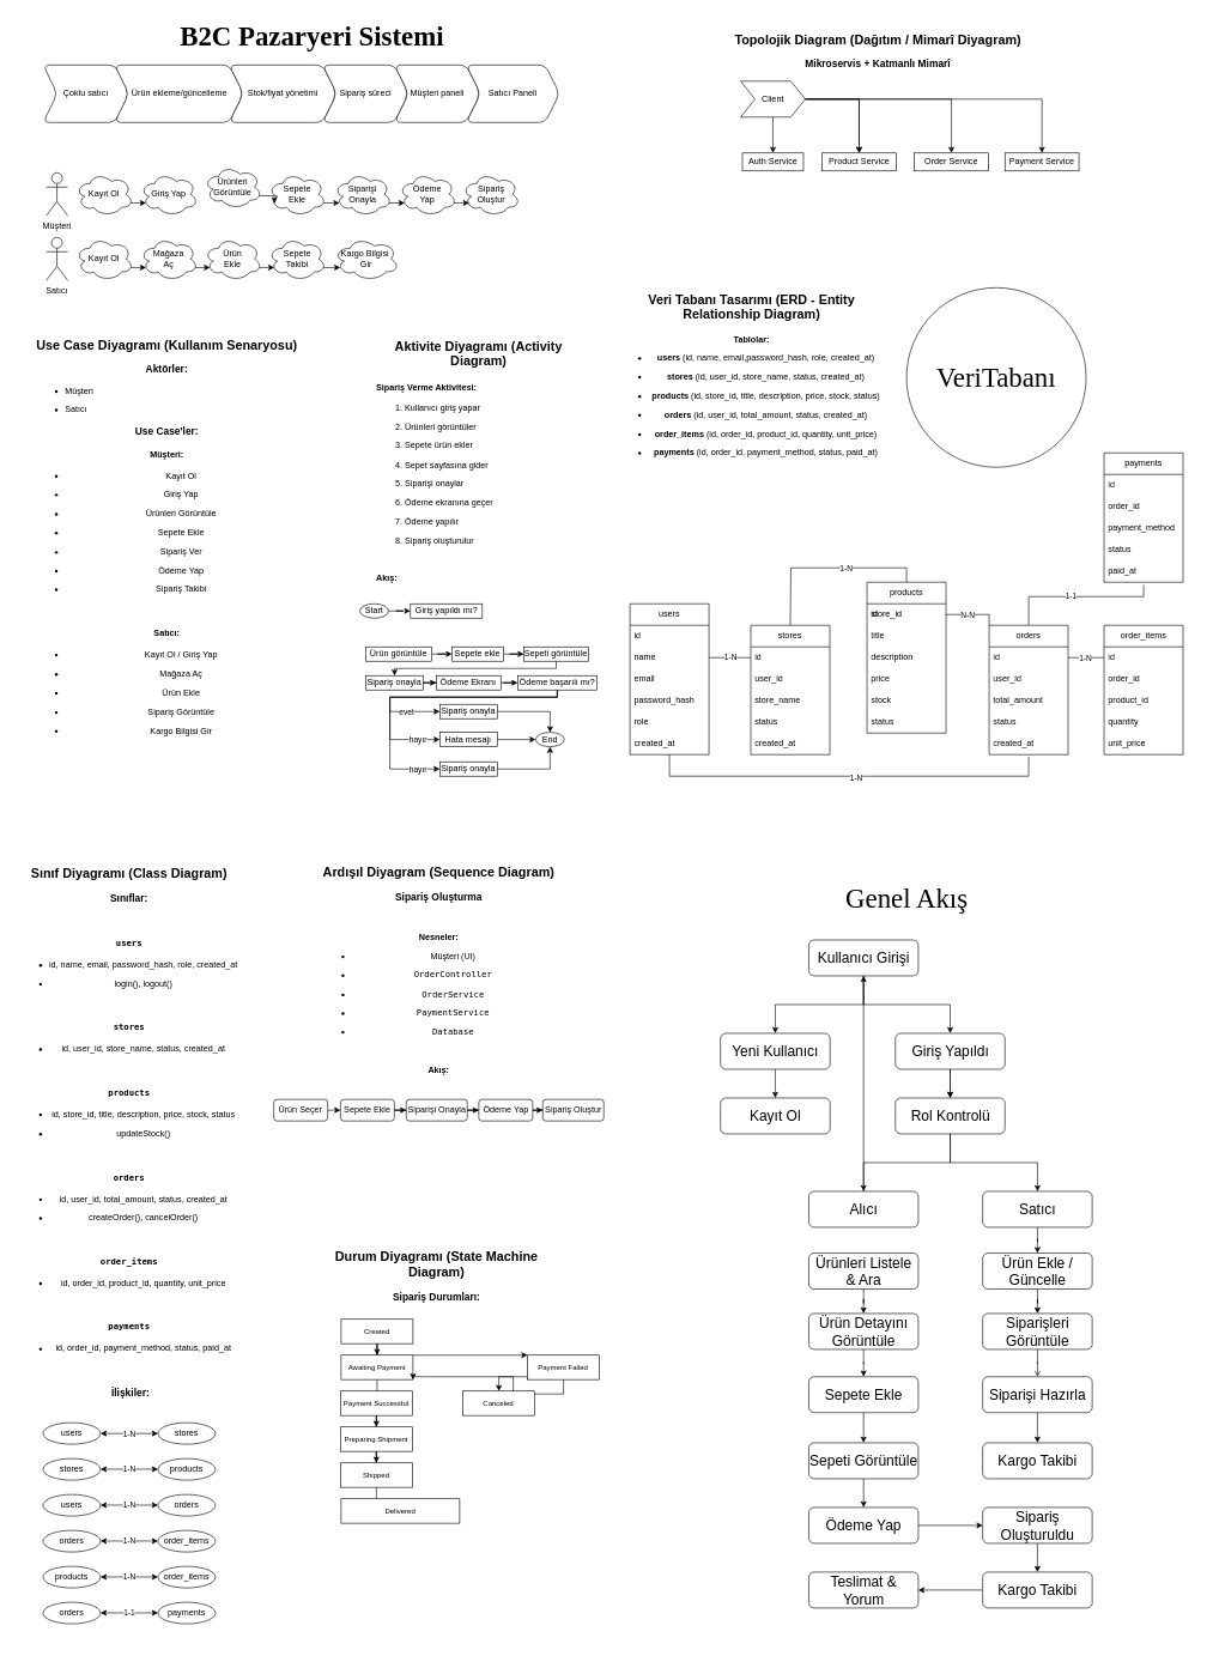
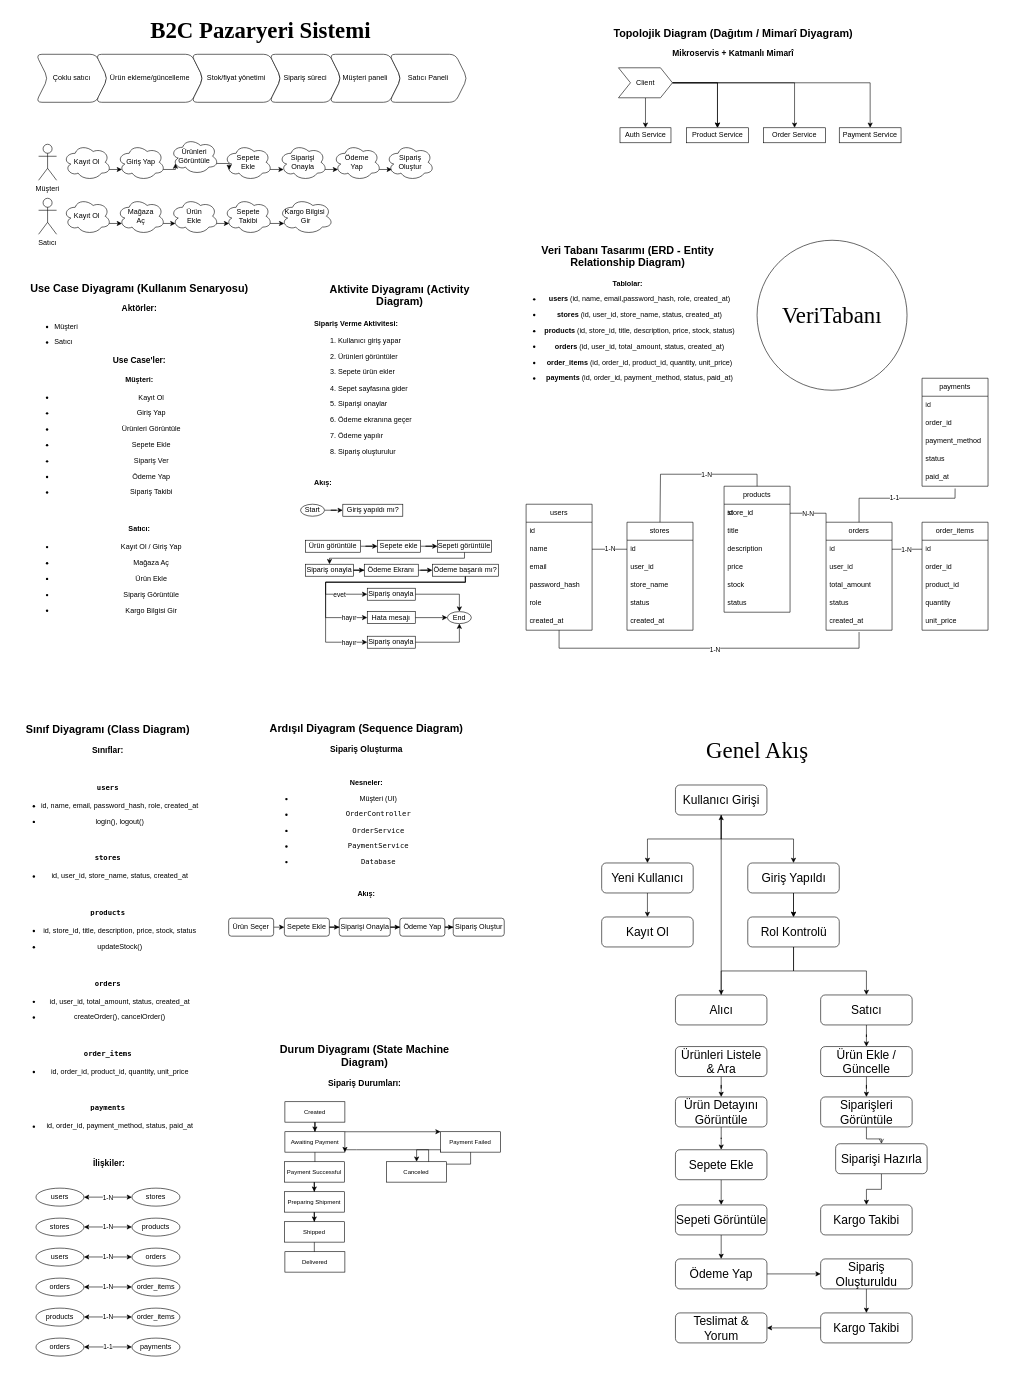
+ <mxCell id="82" style="edgeStyle=orthogonalEdgeStyle;rounded=0;orthogonalLoop=1;jettySize=auto;html=1;exitX=0.96;exitY=0.7;exitDx=0;exitDy=0;exitPerimeter=0;entryX=0.101;entryY=0.701;entryDx=0;entryDy=0;entryPerimeter=0;" parent="1" source="75" target="76" edge="1"><mxGeometry relative="1" as="geometry" /></mxCell>
- <mxCell id="212" value="&lt;span style=&quot;font-size: 20px;&quot;&gt;Siparişi Hazırla&lt;/span&gt;" style="rounded=1;whiteSpace=wrap;html=1;" vertex="1" parent="1"><mxGeometry x="1367" y="1916" width="152.5" height="50" as="geometry" /></mxCell>
+ <mxCell id="212" value="&lt;span style=&quot;font-size: 20px;&quot;&gt;Siparişi Hazırla&lt;/span&gt;" style="rounded=1;whiteSpace=wrap;html=1;" vertex="1" parent="1"><mxGeometry x="1392" y="1906" width="152.5" height="50" as="geometry" /></mxCell>
- <mxCell id="20" value="Delivered" style="rounded=0;whiteSpace=wrap;html=1;strokeWidth=1;shadow=0;snapToPoint=0;fontSize=10;labelBackgroundColor=none;" parent="1" vertex="1"><mxGeometry x="473.95" y="2086" width="165" height="34" as="geometry" /></mxCell>
+ <mxCell id="20" value="Delivered" style="rounded=0;whiteSpace=wrap;html=1;strokeWidth=1;shadow=0;snapToPoint=0;fontSize=10;labelBackgroundColor=none;" parent="1" vertex="1"><mxGeometry x="473.95" y="2086" width="100" height="34" as="geometry" /></mxCell>
